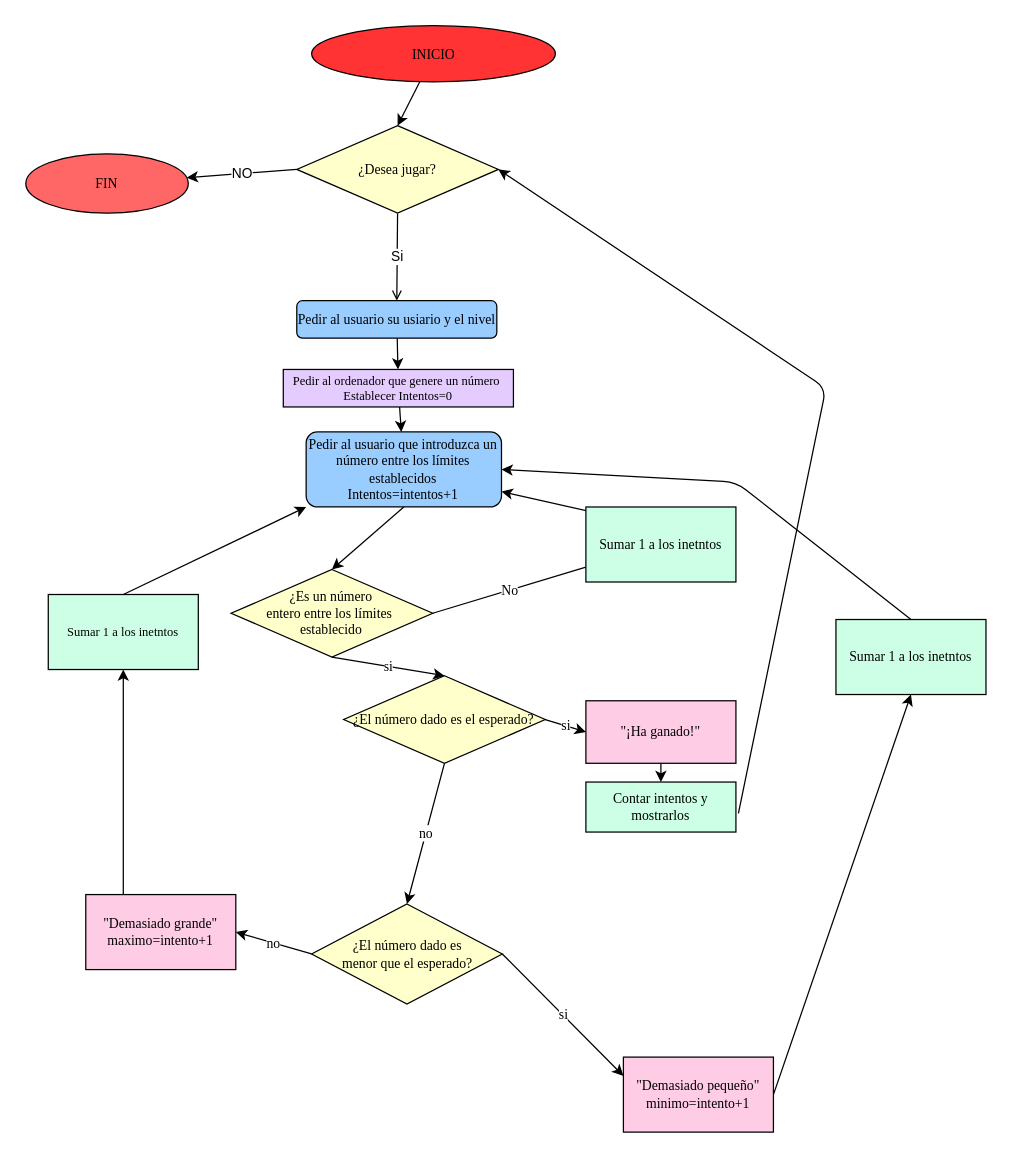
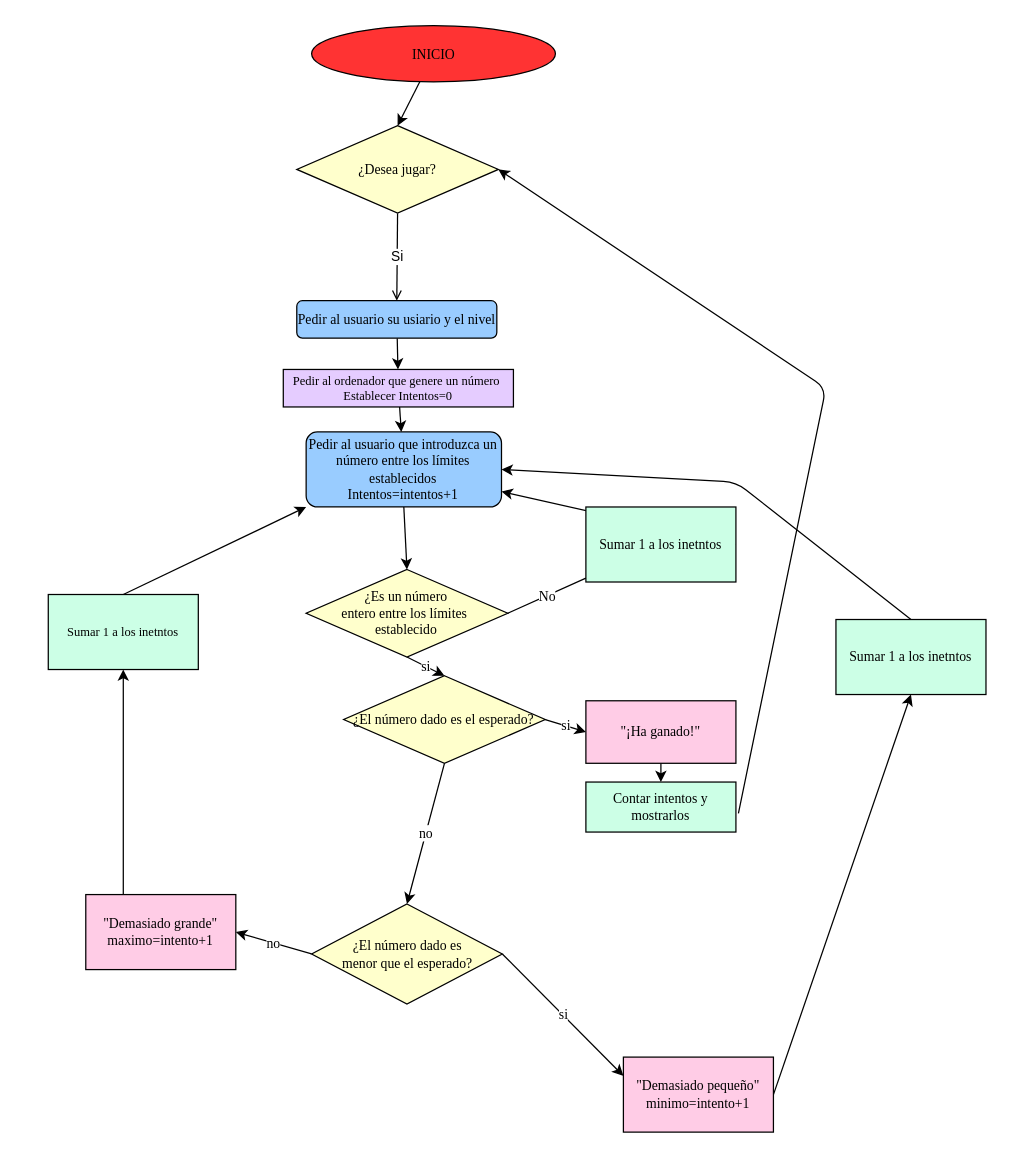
- <mxCell id="36" value="NO" style="edgeStyle=none;html=1;exitX=0;exitY=0.5;exitDx=0;exitDy=0;" edge="1" parent="1" source="37" target="32"><mxGeometry relative="1" as="geometry" /></mxCell>
- <mxCell id="32" value="FIN" style="ellipse;whiteSpace=wrap;html=1;fontSize=11;fontFamily=Times New Roman;rounded=0;fillColor=#FF6666;" parent="1" vertex="1"><mxGeometry x="20" y="122.5" width="130" height="47.5" as="geometry" /></mxCell>
- <mxCell id="4" value="¿Es un número &lt;br&gt;entero entre los límites&amp;nbsp;&lt;br&gt;establecido" style="rhombus;whiteSpace=wrap;html=1;fontSize=11;fontFamily=Times New Roman;fillColor=#FFFFCC;" parent="1" vertex="1"><mxGeometry x="184.25" y="455" width="161.25" height="70" as="geometry" /></mxCell>
+ <mxCell id="4" value="¿Es un número &lt;br&gt;entero entre los límites&amp;nbsp;&lt;br&gt;establecido" style="rhombus;whiteSpace=wrap;html=1;fontSize=11;fontFamily=Times New Roman;fillColor=#FFFFCC;" parent="1" vertex="1"><mxGeometry x="244.25" y="455" width="161.25" height="70" as="geometry" /></mxCell>
